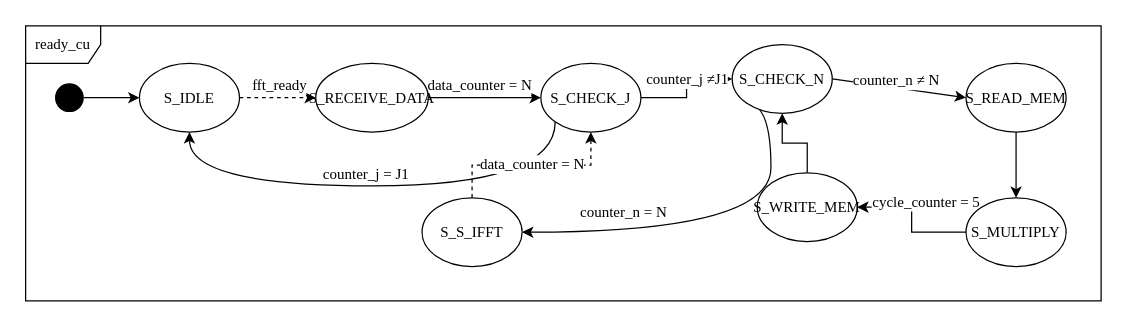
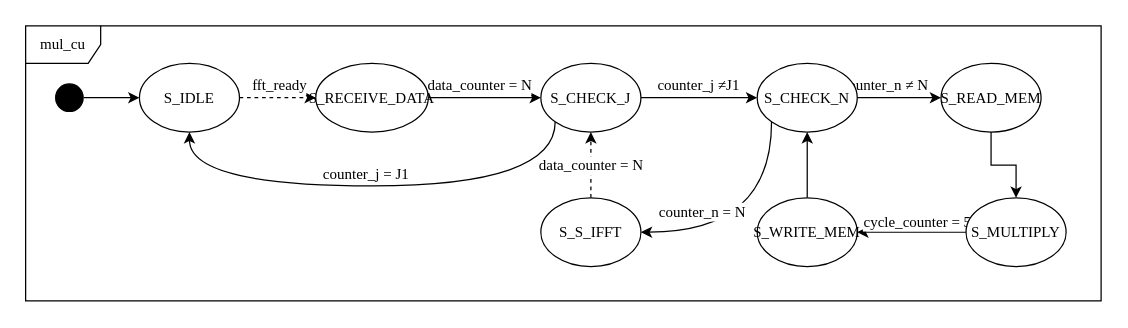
- <mxCell id="2" value="&lt;font data-font-src=&quot;https://db.onlinewebfonts.com/t/17e268efa7d01d3f0d6c6c4d95f4326c.ttf&quot;&gt;ready_cu&lt;/font&gt;" style="shape=umlFrame;whiteSpace=wrap;html=1;rounded=1;shadow=0;comic=0;labelBackgroundColor=none;strokeWidth=1;fontFamily=NewsGotT;fontSize=12;align=center;movable=1;resizable=1;rotatable=1;deletable=1;editable=1;locked=0;connectable=1;" parent="1" vertex="1"><mxGeometry x="20" y="20" width="860" height="220" as="geometry" /></mxCell>
+ <mxCell id="2" value="&lt;font data-font-src=&quot;https://db.onlinewebfonts.com/t/17e268efa7d01d3f0d6c6c4d95f4326c.ttf&quot;&gt;mul_cu&lt;/font&gt;" style="shape=umlFrame;whiteSpace=wrap;html=1;rounded=1;shadow=0;comic=0;labelBackgroundColor=none;strokeWidth=1;fontFamily=NewsGotT;fontSize=12;align=center;movable=1;resizable=1;rotatable=1;deletable=1;editable=1;locked=0;connectable=1;" parent="1" vertex="1"><mxGeometry x="20" y="20" width="860" height="220" as="geometry" /></mxCell>
- <mxCell id="21" value="&lt;font&gt;S_CHECK_N&lt;/font&gt;" style="ellipse;whiteSpace=wrap;html=1;fontFamily=NewsGotT;fontSize=12;" parent="1" vertex="1"><mxGeometry x="585" y="35" width="80" height="55" as="geometry" /></mxCell>
+ <mxCell id="21" value="&lt;font&gt;S_CHECK_N&lt;/font&gt;" style="ellipse;whiteSpace=wrap;html=1;fontFamily=NewsGotT;fontSize=12;" parent="1" vertex="1"><mxGeometry x="605" y="50" width="80" height="55" as="geometry" /></mxCell>
- <mxCell id="23" value="S_READ_MEM" style="ellipse;whiteSpace=wrap;html=1;fontFamily=NewsGotT;fontSize=12;" parent="1" vertex="1"><mxGeometry x="772" y="50" width="80" height="55" as="geometry" /></mxCell>
+ <mxCell id="23" value="S_READ_MEM" style="ellipse;whiteSpace=wrap;html=1;fontFamily=NewsGotT;fontSize=12;" parent="1" vertex="1"><mxGeometry x="752" y="50" width="80" height="55" as="geometry" /></mxCell>
- <mxCell id="28" value="S_WRITE_MEM" style="ellipse;whiteSpace=wrap;html=1;fontFamily=NewsGotT;fontSize=12;" parent="1" vertex="1"><mxGeometry x="605" y="137.5" width="80" height="55" as="geometry" /></mxCell>
+ <mxCell id="28" value="S_WRITE_MEM" style="ellipse;whiteSpace=wrap;html=1;fontFamily=NewsGotT;fontSize=12;" parent="1" vertex="1"><mxGeometry x="605" y="157.5" width="80" height="55" as="geometry" /></mxCell>
- <mxCell id="30" value="S_S_IFFT" style="ellipse;whiteSpace=wrap;html=1;fontFamily=NewsGotT;fontSize=12;" parent="1" vertex="1"><mxGeometry x="337" y="157.5" width="80" height="55" as="geometry" /></mxCell>
+ <mxCell id="30" value="S_S_IFFT" style="ellipse;whiteSpace=wrap;html=1;fontFamily=NewsGotT;fontSize=12;" parent="1" vertex="1"><mxGeometry x="432" y="157.5" width="80" height="55" as="geometry" /></mxCell>
